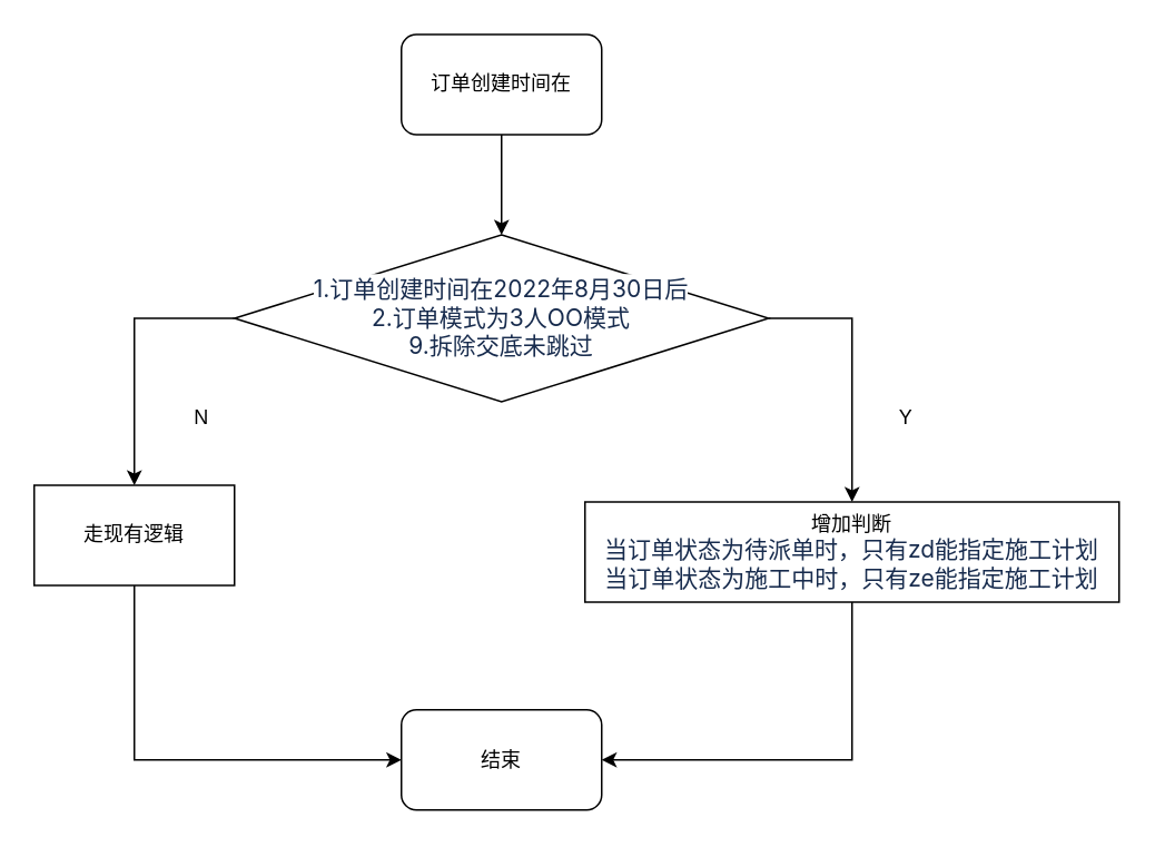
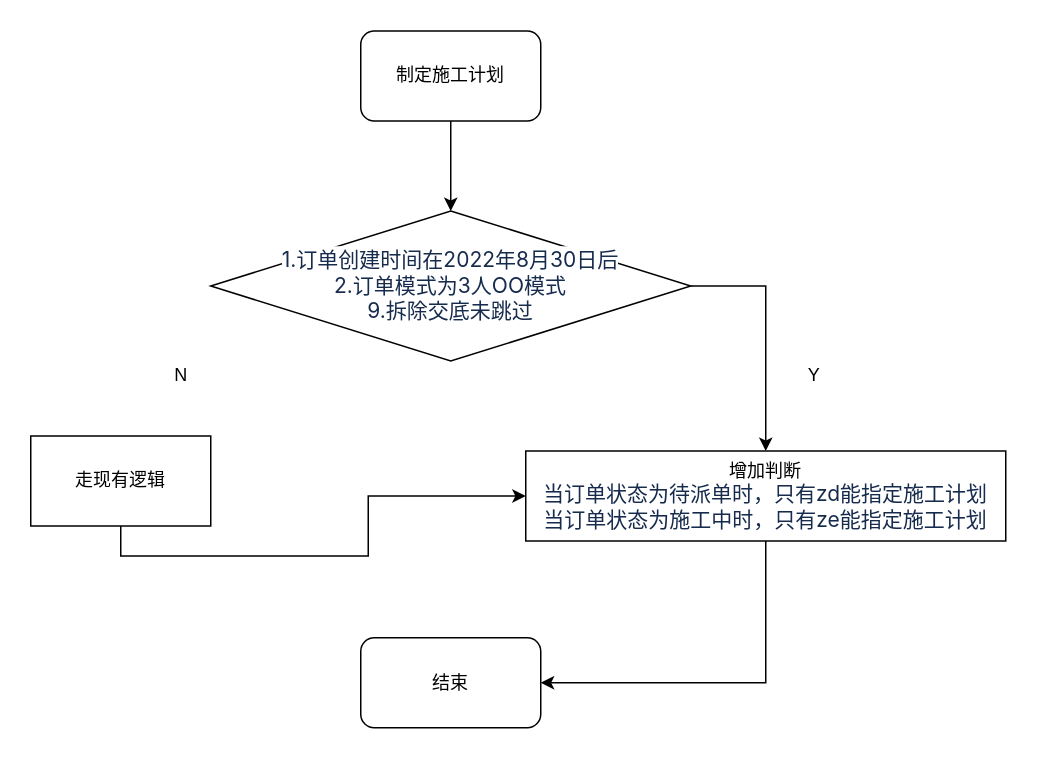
- <mxCell id="3" value="订单创建时间在" style="rounded=1;whiteSpace=wrap;html=1;" parent="1" vertex="1"><mxGeometry x="240" y="20" width="120" height="60" as="geometry" /></mxCell>
+ <mxCell id="3" value="制定施工计划" style="rounded=1;whiteSpace=wrap;html=1;" parent="1" vertex="1"><mxGeometry x="240" y="20" width="120" height="60" as="geometry" /></mxCell>
- <mxCell id="4" style="edgeStyle=orthogonalEdgeStyle;rounded=0;orthogonalLoop=1;jettySize=auto;html=1;exitX=0;exitY=0.5;exitDx=0;exitDy=0;" parent="1" source="6" target="9" edge="1"><mxGeometry relative="1" as="geometry" /></mxCell>
- <mxCell id="8" style="edgeStyle=orthogonalEdgeStyle;rounded=0;orthogonalLoop=1;jettySize=auto;html=1;exitX=0.5;exitY=1;exitDx=0;exitDy=0;entryX=0;entryY=0.5;entryDx=0;entryDy=0;" parent="1" source="9" target="7" edge="1"><mxGeometry relative="1" as="geometry" /></mxCell>
+ <mxCell id="8" style="edgeStyle=orthogonalEdgeStyle;rounded=0;orthogonalLoop=1;jettySize=auto;html=1;exitX=0.5;exitY=1;exitDx=0;exitDy=0;" parent="1" source="9" target="11" edge="1"><mxGeometry relative="1" as="geometry" /></mxCell>
